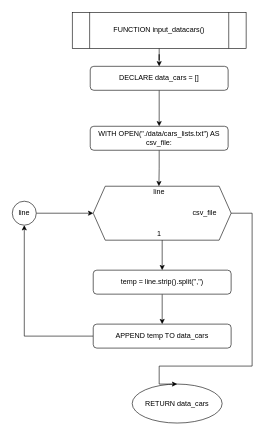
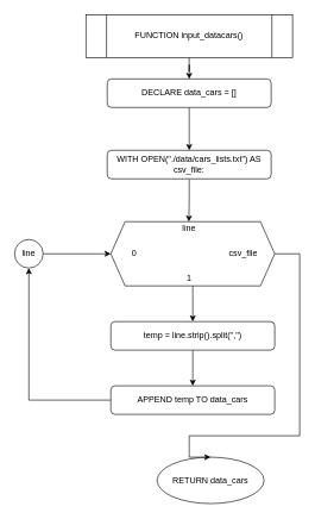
+ <mxCell id="10" value="0" style="text;html=1;strokeColor=none;fillColor=none;align=center;verticalAlign=middle;whiteSpace=wrap;rounded=0;" vertex="1" parent="7"><mxGeometry x="10.952" y="35" width="43.81" height="20" as="geometry" /></mxCell>
